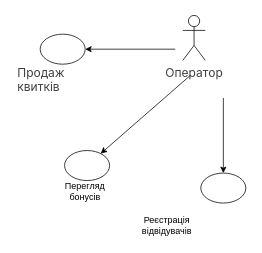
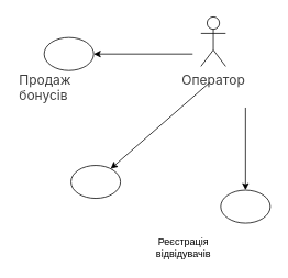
- <mxCell id="6" value="&lt;span style=&quot;color: rgb(64, 64, 64); font-family: DeepSeek-CJK-patch, Inter, system-ui, -apple-system, BlinkMacSystemFont, &amp;quot;Segoe UI&amp;quot;, Roboto, &amp;quot;Noto Sans&amp;quot;, Ubuntu, Cantarell, &amp;quot;Helvetica Neue&amp;quot;, Oxygen, &amp;quot;Open Sans&amp;quot;, sans-serif; font-size: 16.002px; font-style: normal; font-variant-ligatures: normal; font-variant-caps: normal; font-weight: 400; letter-spacing: normal; orphans: 2; text-align: left; text-indent: 0px; text-transform: none; widows: 2; word-spacing: 0px; -webkit-text-stroke-width: 0px; white-space: normal; text-decoration-thickness: initial; text-decoration-style: initial; text-decoration-color: initial; display: inline !important; float: none;&quot;&gt;Продаж квитків&lt;/span&gt;" style="text;whiteSpace=wrap;html=1;" vertex="1" parent="1"><mxGeometry x="20.5" y="80" width="125" height="40" as="geometry" /></mxCell>
+ <mxCell id="6" value="&lt;span style=&quot;color: rgb(64, 64, 64); font-family: DeepSeek-CJK-patch, Inter, system-ui, -apple-system, BlinkMacSystemFont, &amp;quot;Segoe UI&amp;quot;, Roboto, &amp;quot;Noto Sans&amp;quot;, Ubuntu, Cantarell, &amp;quot;Helvetica Neue&amp;quot;, Oxygen, &amp;quot;Open Sans&amp;quot;, sans-serif; font-size: 16.002px; font-style: normal; font-variant-ligatures: normal; font-variant-caps: normal; font-weight: 400; letter-spacing: normal; orphans: 2; text-align: left; text-indent: 0px; text-transform: none; widows: 2; word-spacing: 0px; -webkit-text-stroke-width: 0px; white-space: normal; text-decoration-thickness: initial; text-decoration-style: initial; text-decoration-color: initial; display: inline !important; float: none;&quot;&gt;Продаж бонусів&lt;/span&gt;" style="text;whiteSpace=wrap;html=1;" vertex="1" parent="1"><mxGeometry x="20.5" y="80" width="125" height="40" as="geometry" /></mxCell>
- <mxCell id="9" value="Перегляд бонусів" style="text;html=1;align=center;verticalAlign=middle;whiteSpace=wrap;rounded=0;" vertex="1" parent="1"><mxGeometry x="83" y="240" width="60" height="30" as="geometry" /></mxCell>
